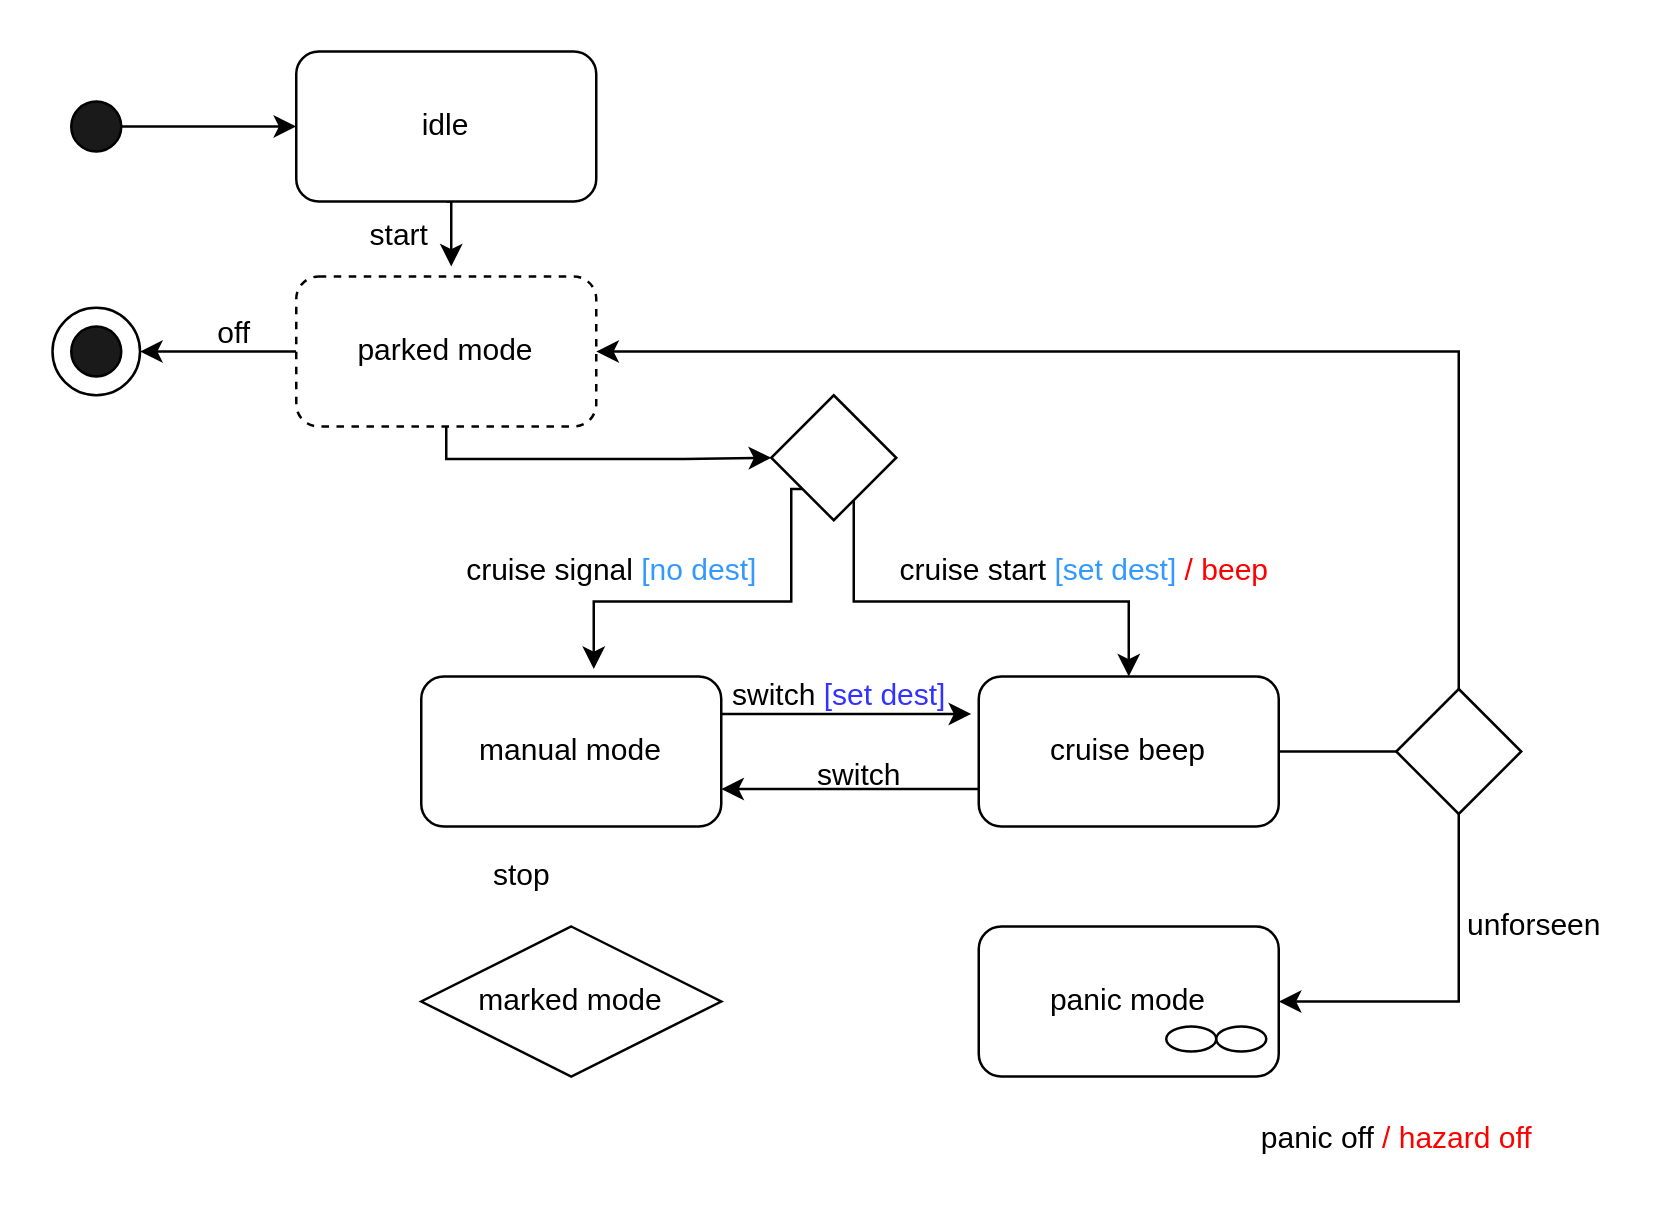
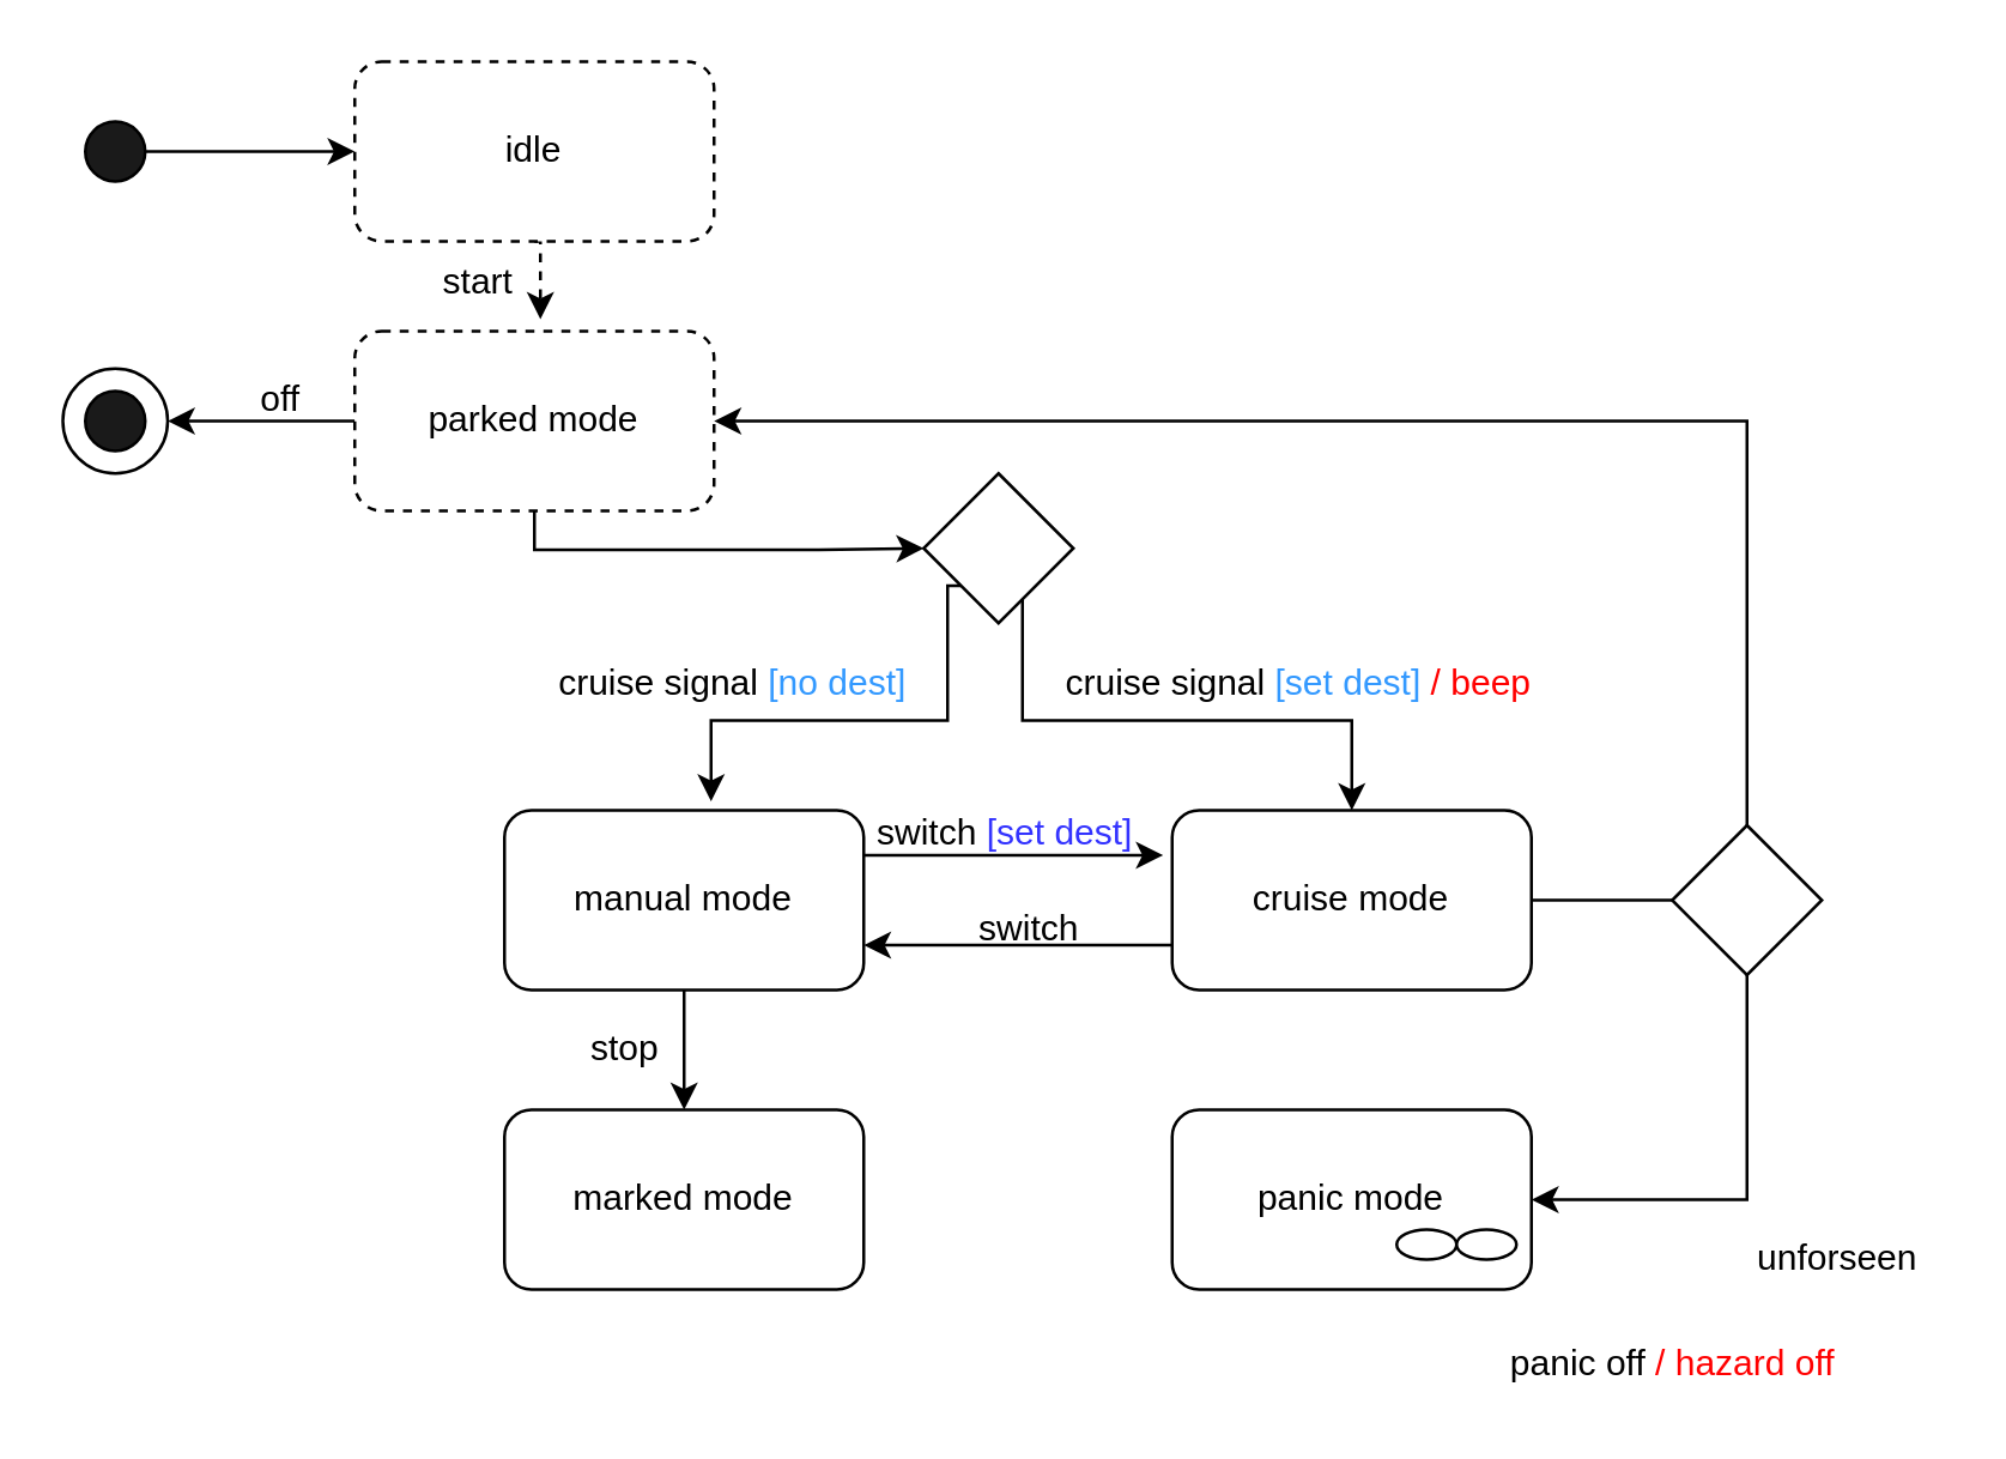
- <mxCell id="5" value="idle" style="rounded=1;whiteSpace=wrap;html=1;" vertex="1" parent="1"><mxGeometry x="118" y="20" width="120" height="60" as="geometry" /></mxCell>
+ <mxCell id="5" value="idle" style="rounded=1;whiteSpace=wrap;html=1;dashed=1;" vertex="1" parent="1"><mxGeometry x="118" y="20" width="120" height="60" as="geometry" /></mxCell>
- <mxCell id="4" style="edgeStyle=orthogonalEdgeStyle;rounded=0;orthogonalLoop=1;jettySize=auto;html=1;exitX=0.5;exitY=1;exitDx=0;exitDy=0;entryX=1.025;entryY=1.1;entryDx=0;entryDy=0;entryPerimeter=0;" edge="1" parent="1" source="5" target="26"><mxGeometry relative="1" as="geometry" /></mxCell>
+ <mxCell id="4" style="edgeStyle=orthogonalEdgeStyle;rounded=0;orthogonalLoop=1;jettySize=auto;html=1;exitX=0.5;exitY=1;exitDx=0;exitDy=0;entryX=1.025;entryY=1.1;entryDx=0;entryDy=0;entryPerimeter=0;dashed=1;" edge="1" parent="1" source="5" target="26"><mxGeometry relative="1" as="geometry" /></mxCell>
- <mxCell id="30" value="cruise start &lt;font color=&quot;#3399ff&quot;&gt;[set dest] &lt;/font&gt;&lt;font color=&quot;#ff0000&quot;&gt;/ beep&lt;/font&gt;" style="text;html=1;align=center;verticalAlign=middle;resizable=0;points=[];autosize=1;" vertex="1" parent="1"><mxGeometry x="348" y="218" width="170" height="20" as="geometry" /></mxCell>
+ <mxCell id="30" value="cruise signal &lt;font color=&quot;#3399ff&quot;&gt;[set dest] &lt;/font&gt;&lt;font color=&quot;#ff0000&quot;&gt;/ beep&lt;/font&gt;" style="text;html=1;align=center;verticalAlign=middle;resizable=0;points=[];autosize=1;" vertex="1" parent="1"><mxGeometry x="348" y="218" width="170" height="20" as="geometry" /></mxCell>
- <mxCell id="15" value="cruise beep" style="rounded=1;whiteSpace=wrap;html=1;" vertex="1" parent="1"><mxGeometry x="391" y="270" width="120" height="60" as="geometry" /></mxCell>
+ <mxCell id="15" value="cruise mode" style="rounded=1;whiteSpace=wrap;html=1;" vertex="1" parent="1"><mxGeometry x="391" y="270" width="120" height="60" as="geometry" /></mxCell>
+ <mxCell id="9" style="edgeStyle=orthogonalEdgeStyle;rounded=0;orthogonalLoop=1;jettySize=auto;html=1;exitX=0.5;exitY=1;exitDx=0;exitDy=0;entryX=0.5;entryY=0;entryDx=0;entryDy=0;" edge="1" parent="1" source="11" target="12"><mxGeometry relative="1" as="geometry" /></mxCell>
- <mxCell id="34" value="unforseen" style="text;html=1;align=center;verticalAlign=middle;resizable=0;points=[];autosize=1;" vertex="1" parent="1"><mxGeometry x="578" y="360" width="70" height="20" as="geometry" /></mxCell>
+ <mxCell id="34" value="unforseen" style="text;html=1;align=center;verticalAlign=middle;resizable=0;points=[];autosize=1;" vertex="1" parent="1"><mxGeometry x="578" y="410" width="70" height="20" as="geometry" /></mxCell>
- <mxCell id="12" value="marked mode" style="rhombus;whiteSpace=wrap;html=1;" vertex="1" parent="1"><mxGeometry x="168" y="370" width="120" height="60" as="geometry" /></mxCell>
+ <mxCell id="12" value="marked mode" style="rounded=1;whiteSpace=wrap;html=1;" vertex="1" parent="1"><mxGeometry x="168" y="370" width="120" height="60" as="geometry" /></mxCell>
